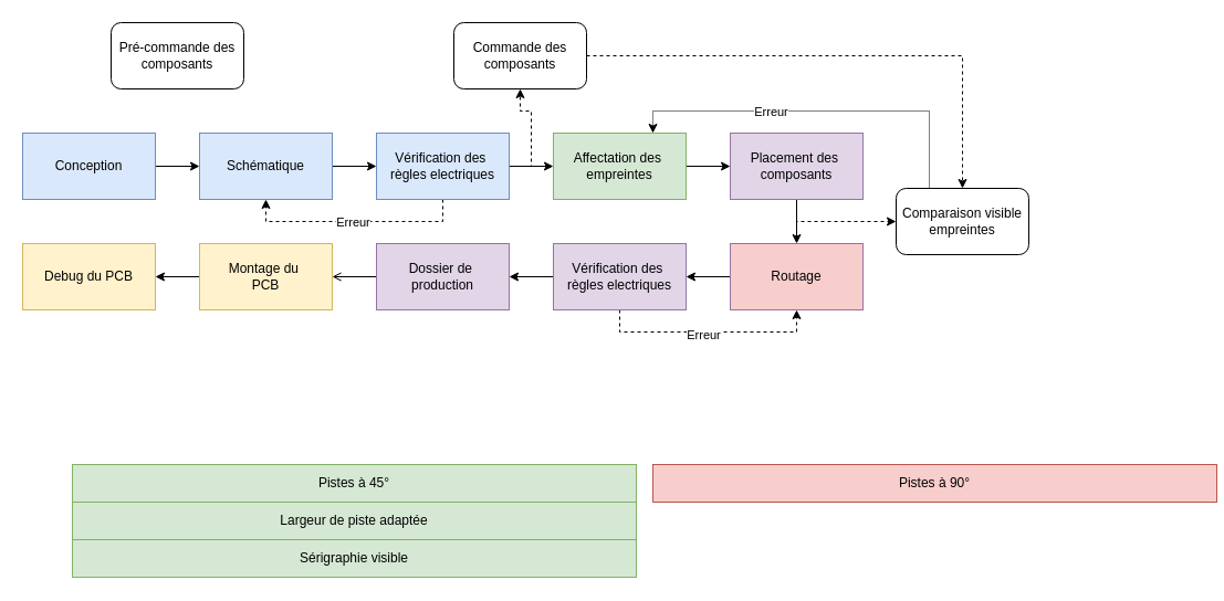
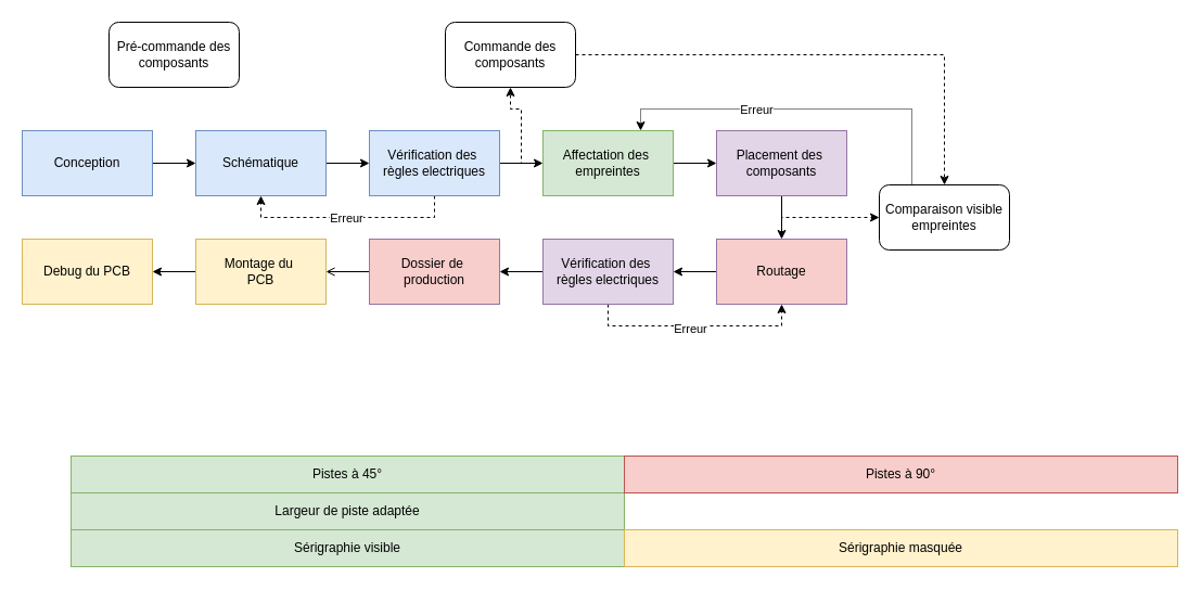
- <mxCell id="23" value="Dossier de&amp;nbsp;&lt;br&gt;production" style="rounded=0;whiteSpace=wrap;html=1;fillColor=#e1d5e7;strokeColor=#9673a6;" parent="1" vertex="1"><mxGeometry x="340" y="220" width="120" height="60" as="geometry" /></mxCell>
+ <mxCell id="23" value="Dossier de&amp;nbsp;&lt;br&gt;production" style="rounded=0;whiteSpace=wrap;html=1;fillColor=#f8cecc;strokeColor=#9673a6;" parent="1" vertex="1"><mxGeometry x="340" y="220" width="120" height="60" as="geometry" /></mxCell>
- <mxCell id="35" value="Pistes à 90°" style="rounded=0;whiteSpace=wrap;html=1;fillColor=#f8cecc;strokeColor=#b85450;" parent="1" vertex="1"><mxGeometry x="590" y="420" width="510" height="34" as="geometry" /></mxCell>
+ <mxCell id="35" value="Pistes à 90°" style="rounded=0;whiteSpace=wrap;html=1;fillColor=#f8cecc;strokeColor=#b85450;" parent="1" vertex="1"><mxGeometry x="575" y="420" width="510" height="34" as="geometry" /></mxCell>
+ <mxCell id="37" value="Sérigraphie masquée" style="rounded=0;whiteSpace=wrap;html=1;fillColor=#fff2cc;strokeColor=#d6b656;" parent="1" vertex="1"><mxGeometry x="575" y="488" width="510" height="34" as="geometry" /></mxCell>
